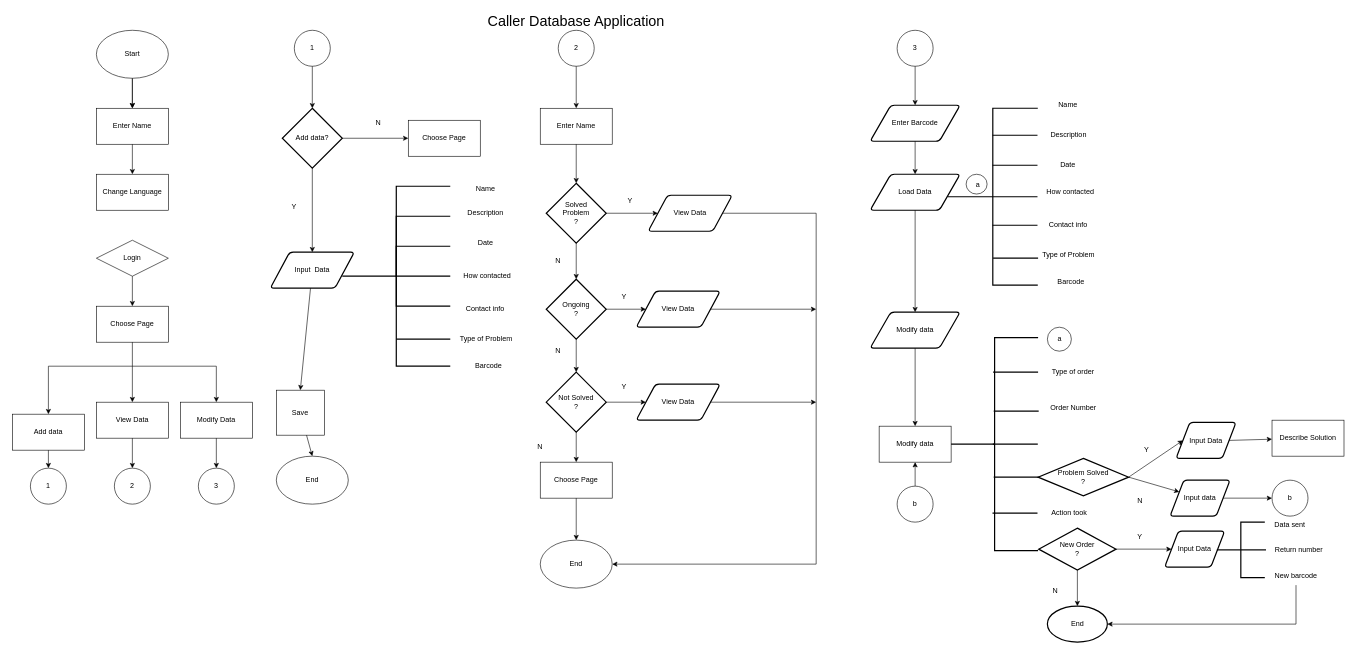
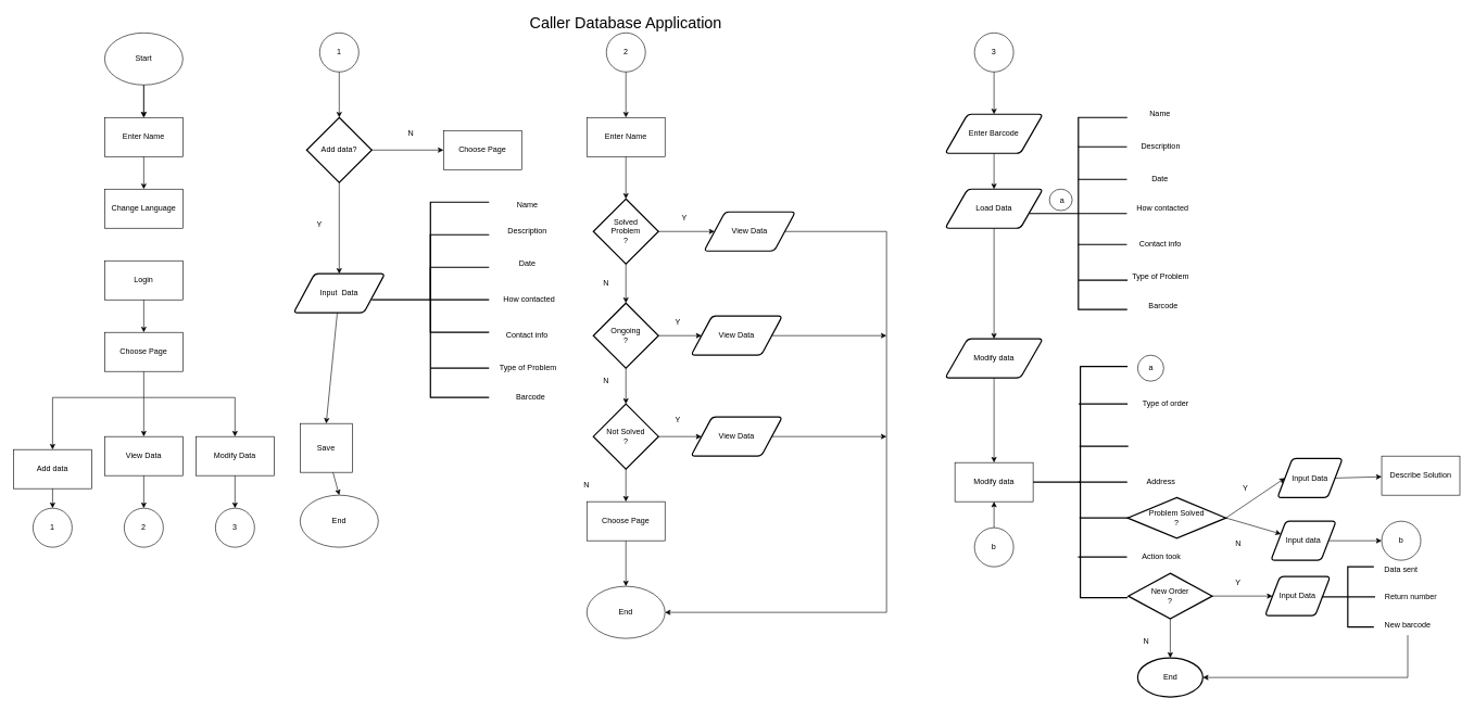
- <mxCell id="6" value="Login" style="rhombus;whiteSpace=wrap;html=1;" parent="1" vertex="1"><mxGeometry x="160" y="400" width="120" height="60" as="geometry" /></mxCell>
+ <mxCell id="6" value="Login" style="rounded=0;whiteSpace=wrap;html=1;" parent="1" vertex="1"><mxGeometry x="160" y="400" width="120" height="60" as="geometry" /></mxCell>
- <mxCell id="111" value="Order Number" style="text;html=1;strokeColor=none;fillColor=none;align=center;verticalAlign=middle;whiteSpace=wrap;rounded=0;" parent="1" vertex="1"><mxGeometry x="1745.75" y="665" width="85.75" height="30" as="geometry" /></mxCell>
+ <mxCell id="112" value="Address" style="text;html=1;strokeColor=none;fillColor=none;align=center;verticalAlign=middle;whiteSpace=wrap;rounded=0;" parent="1" vertex="1"><mxGeometry x="1745.5" y="725" width="70.5" height="30" as="geometry" /></mxCell>
